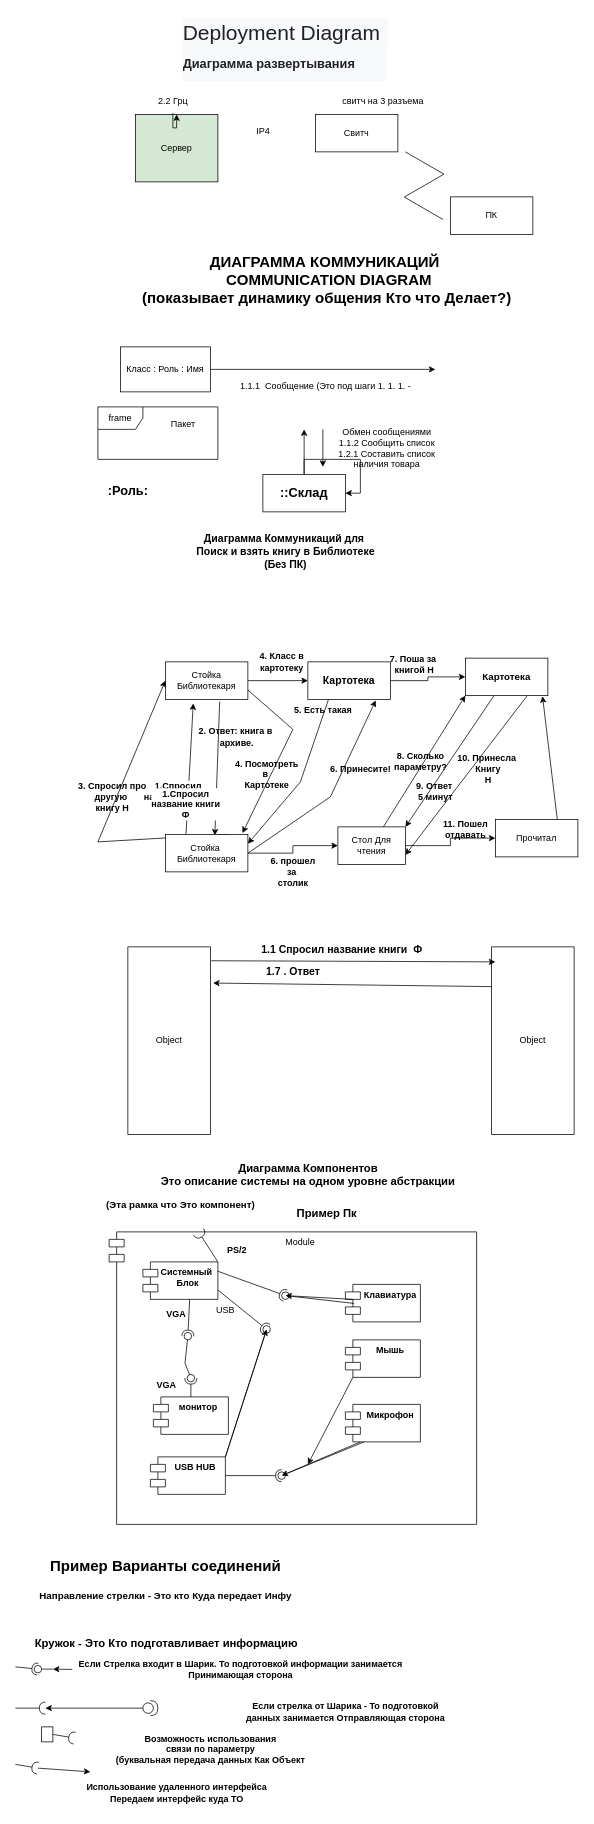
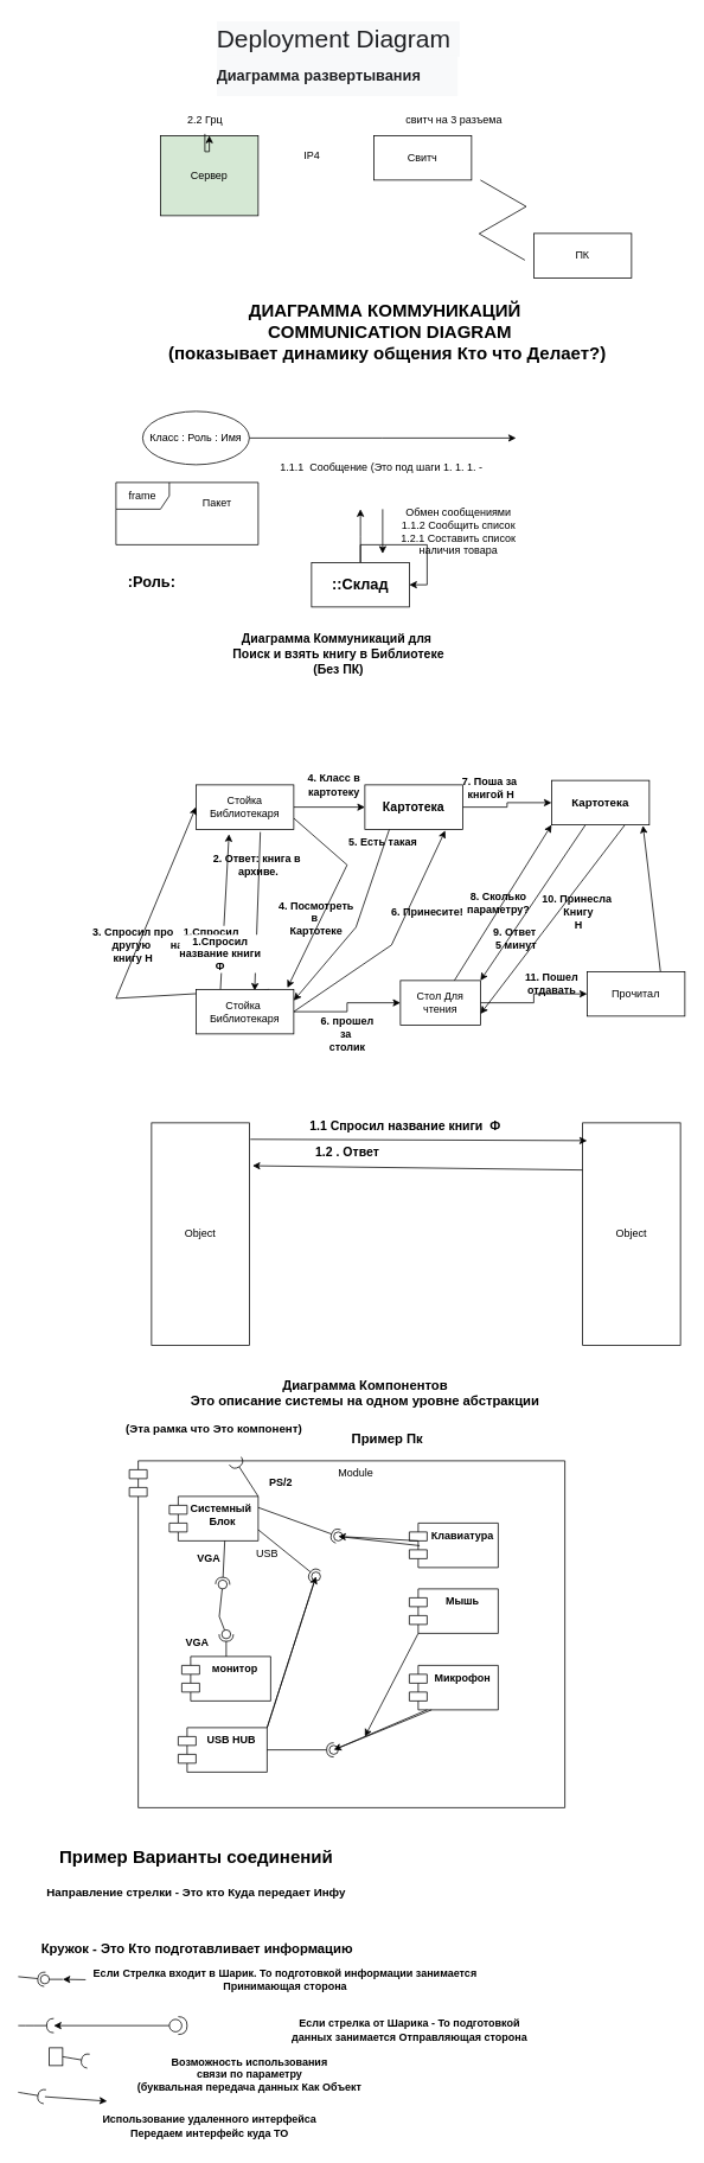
- <mxCell id="5" value="Класс : Роль : Имя" style="rounded=0;whiteSpace=wrap;html=1;" vertex="1" parent="1"><mxGeometry x="160" y="462" width="120" height="60" as="geometry" /></mxCell>
+ <mxCell id="5" value="Класс : Роль : Имя" style="ellipse;whiteSpace=wrap;html=1;" vertex="1" parent="1"><mxGeometry x="160" y="462" width="120" height="60" as="geometry" /></mxCell>
- <mxCell id="6" value="1.1.1&amp;nbsp; Сообщение (Это под шаги 1. 1. 1. -&amp;nbsp;" style="text;html=1;align=center;verticalAlign=middle;resizable=0;points=[];autosize=1;strokeColor=none;fillColor=none;" vertex="1" parent="1"><mxGeometry x="310" y="500" width="250" height="30" as="geometry" /></mxCell>
+ <mxCell id="6" value="1.1.1&amp;nbsp; Сообщение (Это под шаги 1. 1. 1. -&amp;nbsp;" style="text;html=1;align=center;verticalAlign=middle;resizable=0;points=[];autosize=1;strokeColor=none;fillColor=none;" vertex="1" parent="1"><mxGeometry x="305" y="510" width="250" height="30" as="geometry" /></mxCell>
- <mxCell id="45" value="2. Ответ: книга в&amp;nbsp;&lt;br&gt;архиве." style="text;html=1;align=center;verticalAlign=middle;resizable=0;points=[];autosize=1;fontStyle=1;horizontal=1;strokeWidth=3;" vertex="1" parent="1"><mxGeometry x="250" y="962" width="130" height="40" as="geometry" /></mxCell>
+ <mxCell id="45" value="2. Ответ: книга в&amp;nbsp;&lt;br&gt;архиве." style="text;html=1;align=center;verticalAlign=middle;resizable=0;points=[];autosize=1;fontStyle=1;horizontal=1;strokeWidth=3;" vertex="1" parent="1"><mxGeometry x="225" y="952" width="130" height="40" as="geometry" /></mxCell>
- <mxCell id="63" value="1.7 . Ответ" style="text;html=1;align=center;verticalAlign=middle;resizable=0;points=[];autosize=1;strokeColor=none;fillColor=none;fontStyle=1;fontSize=14;" vertex="1" parent="1"><mxGeometry x="340" y="1280" width="100" height="30" as="geometry" /></mxCell>
+ <mxCell id="63" value="1.2 . Ответ" style="text;html=1;align=center;verticalAlign=middle;resizable=0;points=[];autosize=1;strokeColor=none;fillColor=none;fontStyle=1;fontSize=14;" vertex="1" parent="1"><mxGeometry x="340" y="1280" width="100" height="30" as="geometry" /></mxCell>
